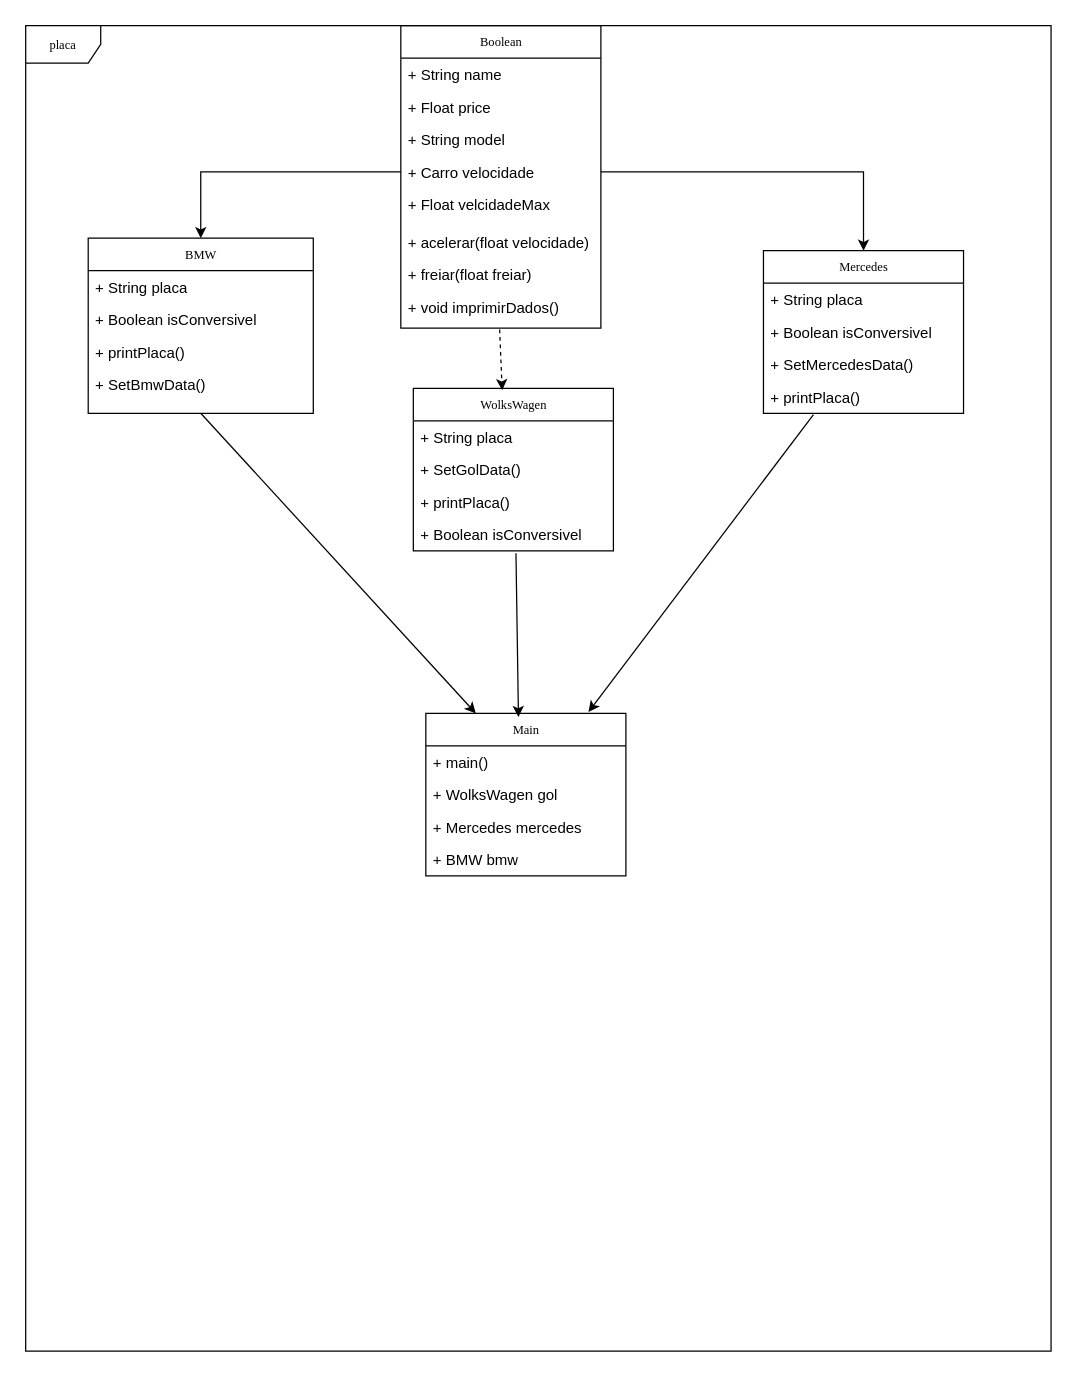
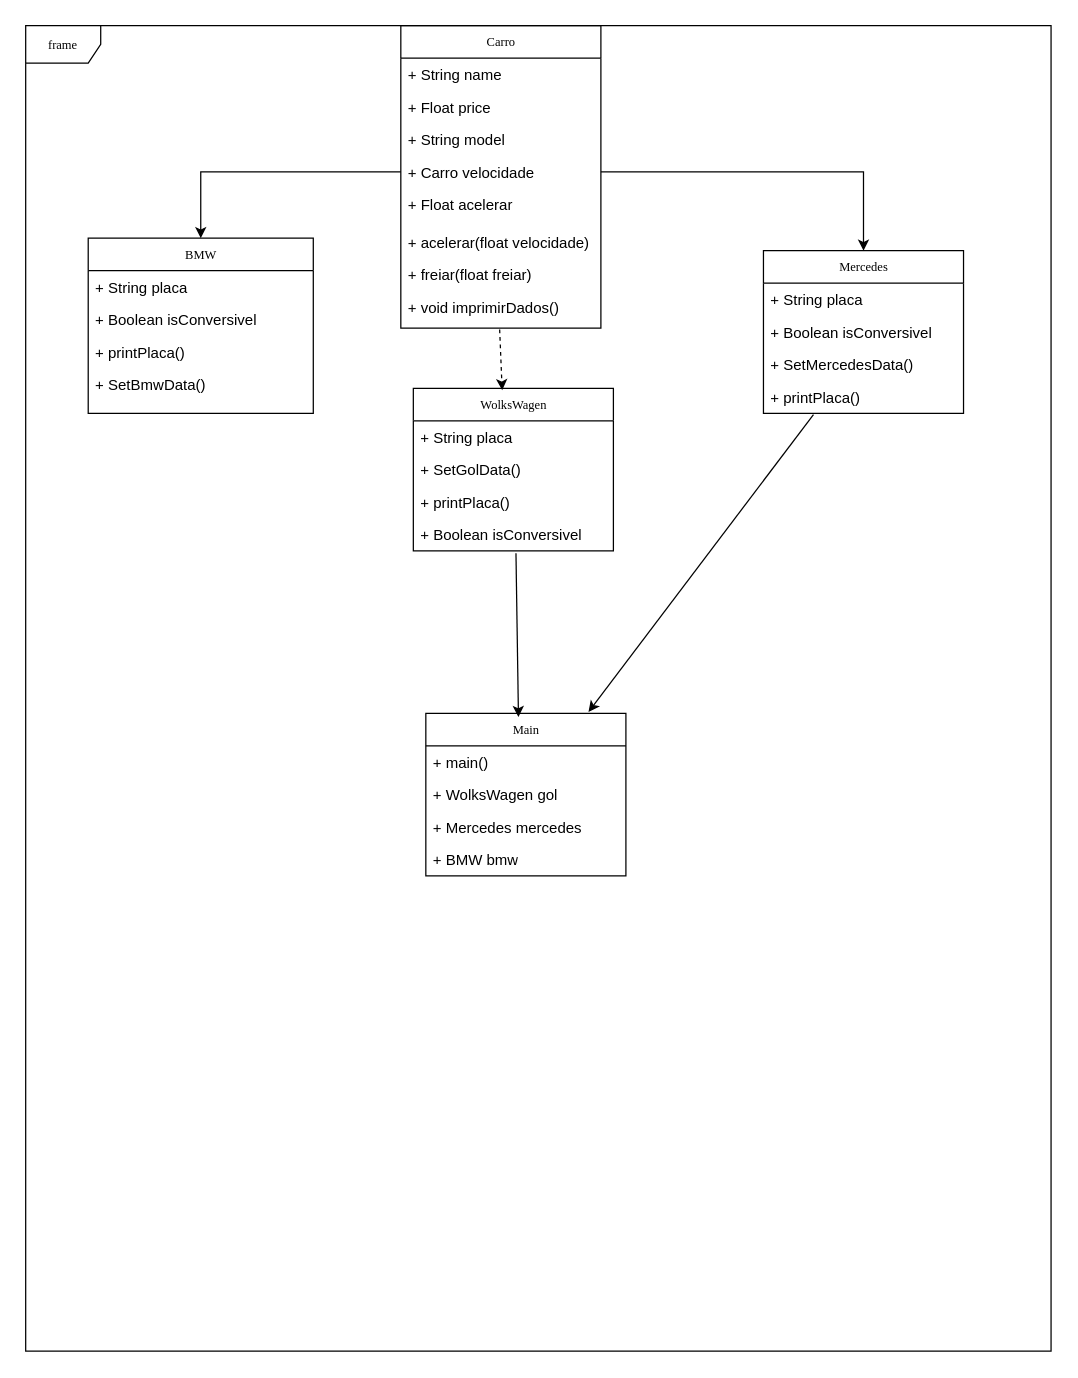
- <mxCell id="3" value="Boolean" style="swimlane;html=1;fontStyle=0;childLayout=stackLayout;horizontal=1;startSize=26;fillColor=none;horizontalStack=0;resizeParent=1;resizeLast=0;collapsible=1;marginBottom=0;swimlaneFillColor=#ffffff;rounded=0;shadow=0;comic=0;labelBackgroundColor=none;strokeWidth=1;fontFamily=Verdana;fontSize=10;align=center;" parent="1" vertex="1"><mxGeometry x="320" y="20" width="160" height="242" as="geometry" /></mxCell>
+ <mxCell id="3" value="Carro" style="swimlane;html=1;fontStyle=0;childLayout=stackLayout;horizontal=1;startSize=26;fillColor=none;horizontalStack=0;resizeParent=1;resizeLast=0;collapsible=1;marginBottom=0;swimlaneFillColor=#ffffff;rounded=0;shadow=0;comic=0;labelBackgroundColor=none;strokeWidth=1;fontFamily=Verdana;fontSize=10;align=center;" parent="1" vertex="1"><mxGeometry x="320" y="20" width="160" height="242" as="geometry" /></mxCell>
- <mxCell id="2" value="placa" style="shape=umlFrame;whiteSpace=wrap;html=1;rounded=0;shadow=0;comic=0;labelBackgroundColor=none;strokeWidth=1;fontFamily=Verdana;fontSize=10;align=center;" parent="1" vertex="1"><mxGeometry x="20" y="20" width="820" height="1060" as="geometry" /></mxCell>
+ <mxCell id="2" value="frame" style="shape=umlFrame;whiteSpace=wrap;html=1;rounded=0;shadow=0;comic=0;labelBackgroundColor=none;strokeWidth=1;fontFamily=Verdana;fontSize=10;align=center;" parent="1" vertex="1"><mxGeometry x="20" y="20" width="820" height="1060" as="geometry" /></mxCell>
- <mxCell id="8" value="+ Float velcidadeMax" style="text;html=1;strokeColor=none;fillColor=none;align=left;verticalAlign=top;spacingLeft=4;spacingRight=4;whiteSpace=wrap;overflow=hidden;rotatable=0;points=[[0,0.5],[1,0.5]];portConstraint=eastwest;" parent="3" vertex="1"><mxGeometry y="130" width="160" height="30" as="geometry" /></mxCell>
+ <mxCell id="8" value="+ Float acelerar" style="text;html=1;strokeColor=none;fillColor=none;align=left;verticalAlign=top;spacingLeft=4;spacingRight=4;whiteSpace=wrap;overflow=hidden;rotatable=0;points=[[0,0.5],[1,0.5]];portConstraint=eastwest;" parent="3" vertex="1"><mxGeometry y="130" width="160" height="30" as="geometry" /></mxCell>
- <mxCell id="35" value="" style="endArrow=classic;html=1;rounded=0;exitX=0.5;exitY=1;exitDx=0;exitDy=0;entryX=0.25;entryY=0;entryDx=0;entryDy=0;" edge="1" parent="1" source="22" target="30"><mxGeometry width="50" height="50" relative="1" as="geometry"><mxPoint x="270" y="530" as="sourcePoint" /><mxPoint x="320" y="480" as="targetPoint" /></mxGeometry></mxCell>
